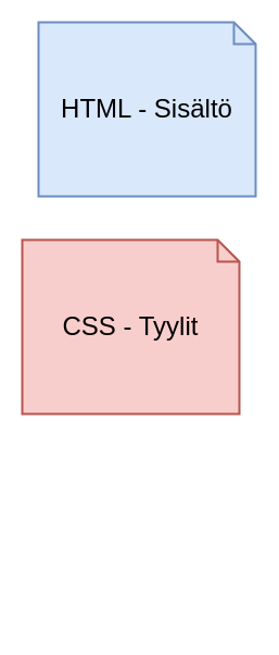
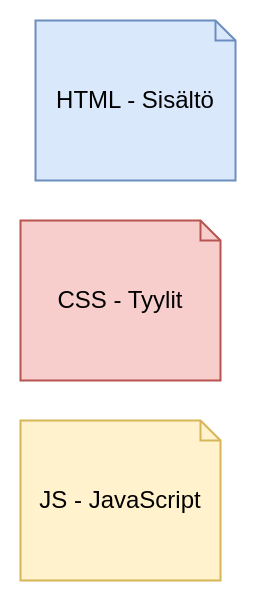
+ <mxCell id="4" value="JS - JavaScript" style="shape=note;strokeWidth=2;fontSize=24;size=20;whiteSpace=wrap;html=1;fillColor=#fff2cc;strokeColor=#d6b656;" vertex="1" parent="1"><mxGeometry x="20" y="420" width="200" height="160" as="geometry" /></mxCell>
